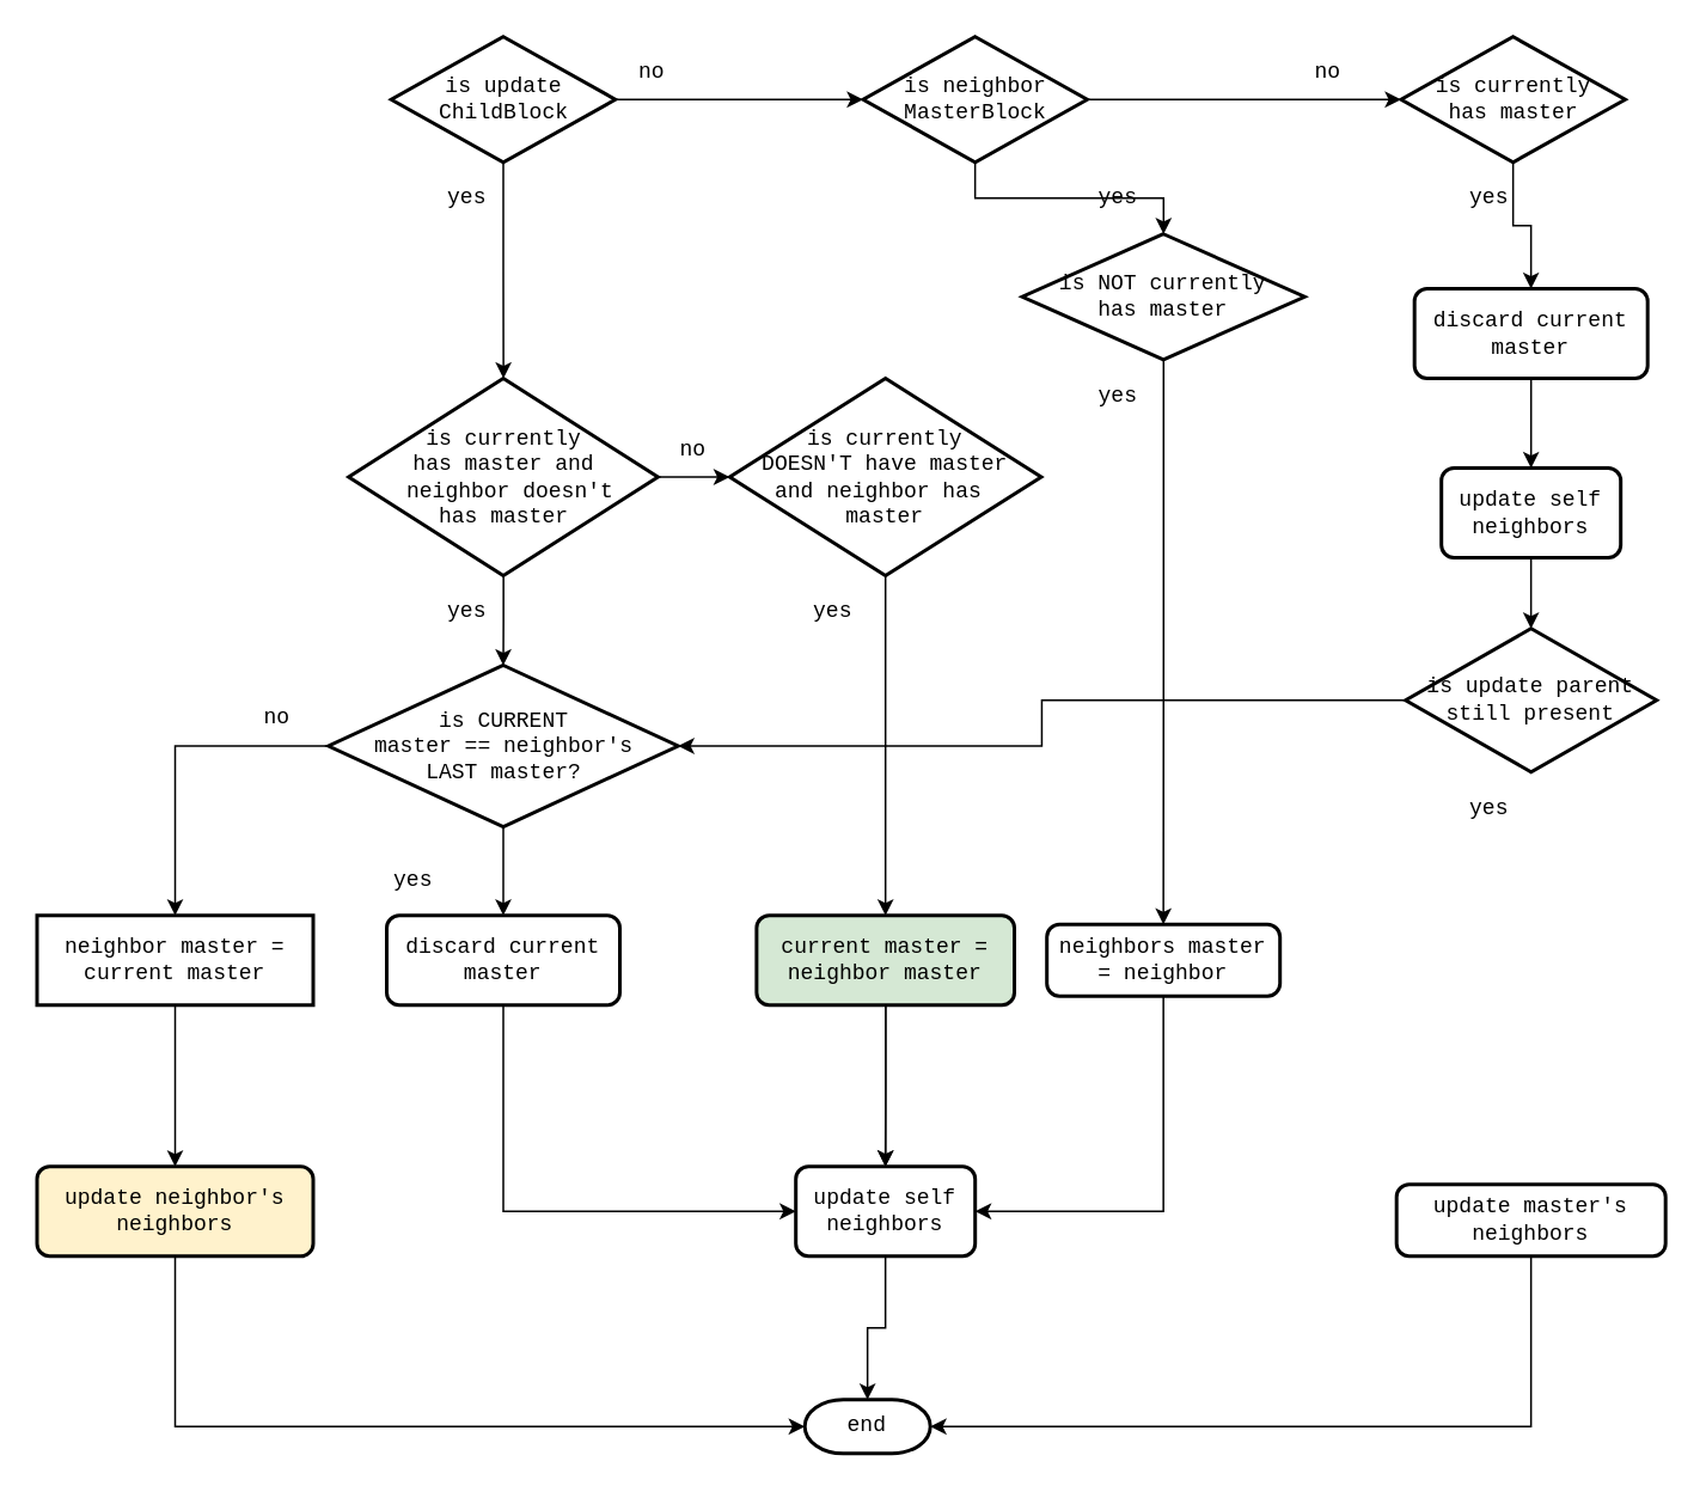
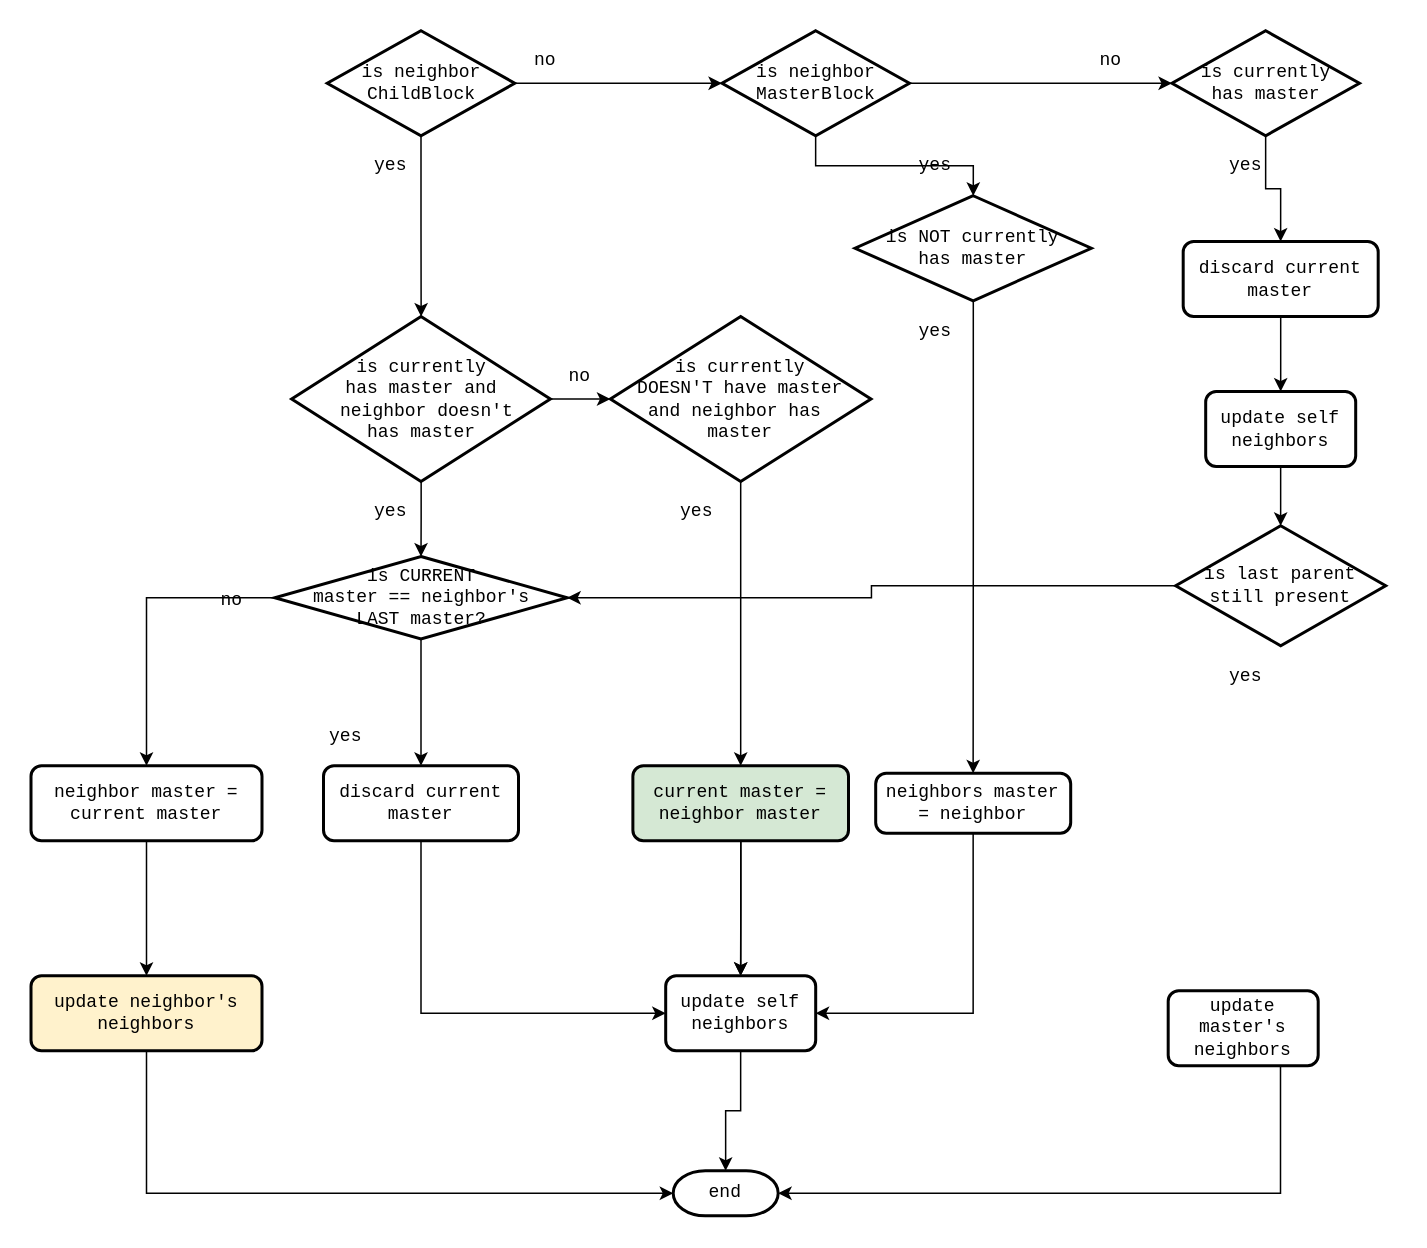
- <mxCell id="4" value="is update&lt;br&gt;ChildBlock" style="strokeWidth=2;html=1;shape=mxgraph.flowchart.decision;whiteSpace=wrap;fontFamily=Courier New;" vertex="1" parent="1"><mxGeometry x="217.5" y="20" width="125" height="70" as="geometry" /></mxCell>
+ <mxCell id="4" value="is neighbor&lt;br&gt;ChildBlock" style="strokeWidth=2;html=1;shape=mxgraph.flowchart.decision;whiteSpace=wrap;fontFamily=Courier New;" vertex="1" parent="1"><mxGeometry x="217.5" y="20" width="125" height="70" as="geometry" /></mxCell>
- <mxCell id="47" value="is update parent still present" style="strokeWidth=2;html=1;shape=mxgraph.flowchart.decision;whiteSpace=wrap;fontFamily=Courier New;" vertex="1" parent="1"><mxGeometry x="783.13" y="350" width="140" height="80" as="geometry" /></mxCell>
+ <mxCell id="47" value="is last parent still present" style="strokeWidth=2;html=1;shape=mxgraph.flowchart.decision;whiteSpace=wrap;fontFamily=Courier New;" vertex="1" parent="1"><mxGeometry x="783.13" y="350" width="140" height="80" as="geometry" /></mxCell>
- <mxCell id="12" value="is CURRENT&lt;br&gt;master == neighbor's&lt;br&gt;LAST master?" style="strokeWidth=2;html=1;shape=mxgraph.flowchart.decision;whiteSpace=wrap;fontFamily=Courier New;" vertex="1" parent="1"><mxGeometry x="182.5" y="370.5" width="195" height="90" as="geometry" /></mxCell>
+ <mxCell id="12" value="is CURRENT&lt;br&gt;master == neighbor's&lt;br&gt;LAST master?" style="strokeWidth=2;html=1;shape=mxgraph.flowchart.decision;whiteSpace=wrap;fontFamily=Courier New;" vertex="1" parent="1"><mxGeometry x="182.5" y="370.5" width="195" height="55" as="geometry" /></mxCell>
- <mxCell id="27" value="neighbor master = current master" style="whiteSpace=wrap;html=1;absoluteArcSize=1;arcSize=14;strokeWidth=2;fontFamily=Courier New;rounded=0;" vertex="1" parent="1"><mxGeometry x="20" y="510" width="154" height="50" as="geometry" /></mxCell>
+ <mxCell id="27" value="neighbor master = current master" style="rounded=1;whiteSpace=wrap;html=1;absoluteArcSize=1;arcSize=14;strokeWidth=2;fontFamily=Courier New;" vertex="1" parent="1"><mxGeometry x="20" y="510" width="154" height="50" as="geometry" /></mxCell>
- <mxCell id="49" value="update master's neighbors" style="rounded=1;whiteSpace=wrap;html=1;absoluteArcSize=1;arcSize=14;strokeWidth=2;fontFamily=Courier New;" vertex="1" parent="1"><mxGeometry x="778.13" y="660" width="150" height="40" as="geometry" /></mxCell>
+ <mxCell id="49" value="update master's neighbors" style="rounded=1;whiteSpace=wrap;html=1;absoluteArcSize=1;arcSize=14;strokeWidth=2;fontFamily=Courier New;" vertex="1" parent="1"><mxGeometry x="778.13" y="660" width="100" height="50" as="geometry" /></mxCell>
